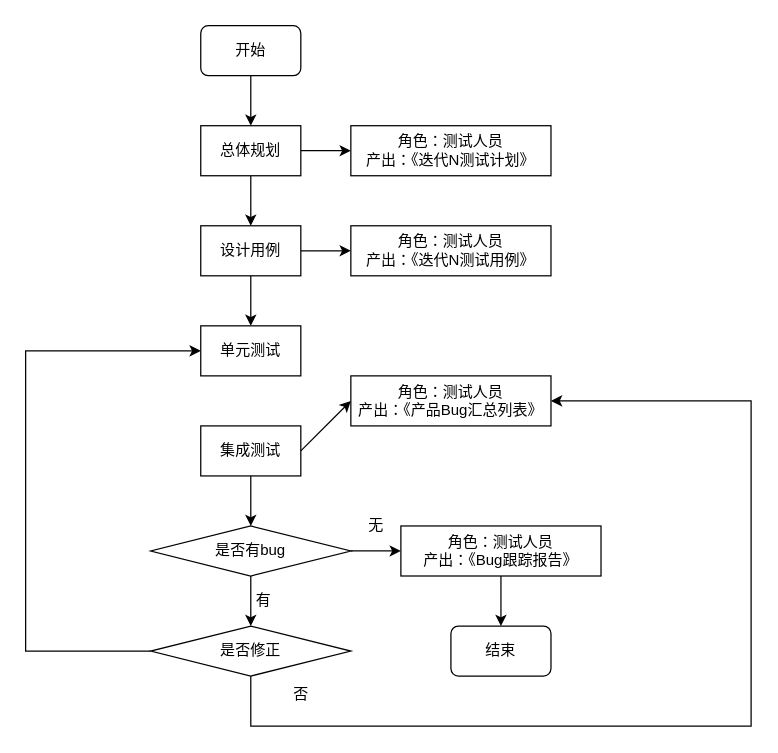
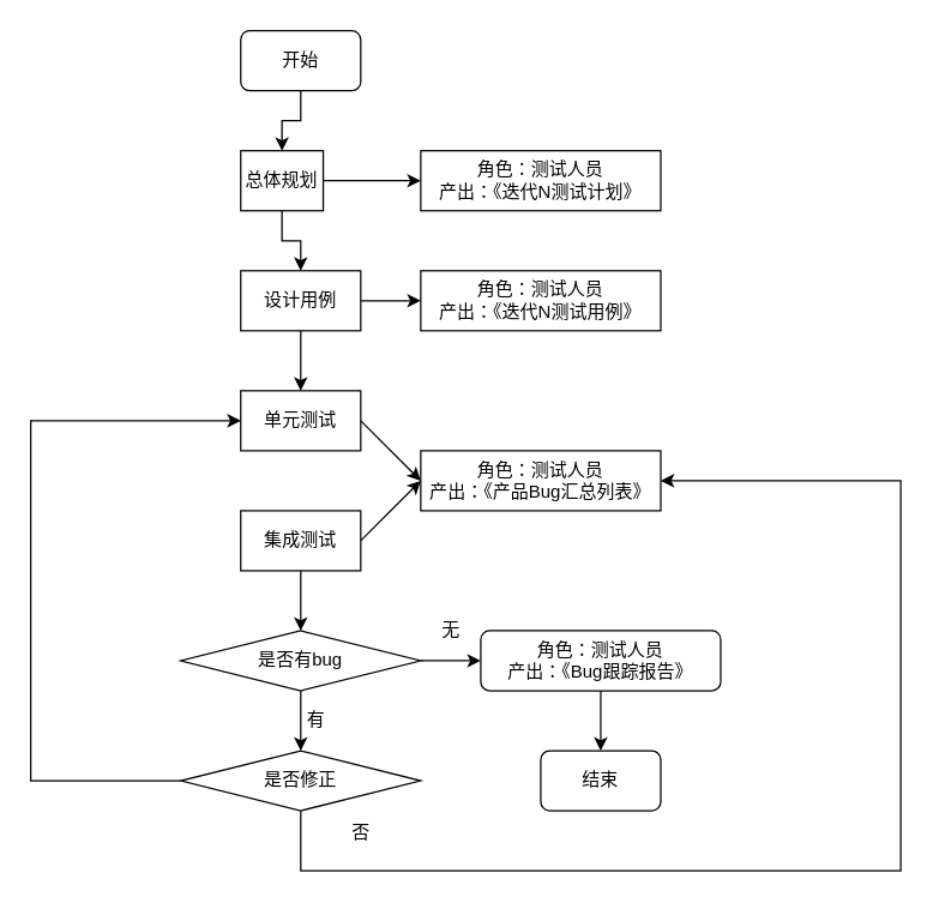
- <mxCell id="6" value="总体规划" style="rounded=0;whiteSpace=wrap;html=1;" vertex="1" parent="1"><mxGeometry x="160" y="100" width="80" height="40" as="geometry" /></mxCell>
+ <mxCell id="6" value="总体规划" style="rounded=0;whiteSpace=wrap;html=1;" vertex="1" parent="1"><mxGeometry x="160" y="100" width="55" height="40" as="geometry" /></mxCell>
+ <mxCell id="28" value="" style="endArrow=classic;html=1;rounded=0;exitX=1;exitY=0.5;exitDx=0;exitDy=0;entryX=0;entryY=0.5;entryDx=0;entryDy=0;" edge="1" parent="1" source="12" target="15"><mxGeometry width="50" height="50" relative="1" as="geometry"><mxPoint x="190" y="400" as="sourcePoint" /><mxPoint x="240" y="350" as="targetPoint" /></mxGeometry></mxCell>
- <mxCell id="24" value="角色：测试人员&lt;br&gt;产出：《Bug跟踪报告》" style="rounded=0;whiteSpace=wrap;html=1;" vertex="1" parent="1"><mxGeometry x="320" y="420" width="160" height="40" as="geometry" /></mxCell>
+ <mxCell id="24" value="角色：测试人员&lt;br&gt;产出：《Bug跟踪报告》" style="whiteSpace=wrap;html=1;rounded=1;" vertex="1" parent="1"><mxGeometry x="320" y="420" width="160" height="40" as="geometry" /></mxCell>
